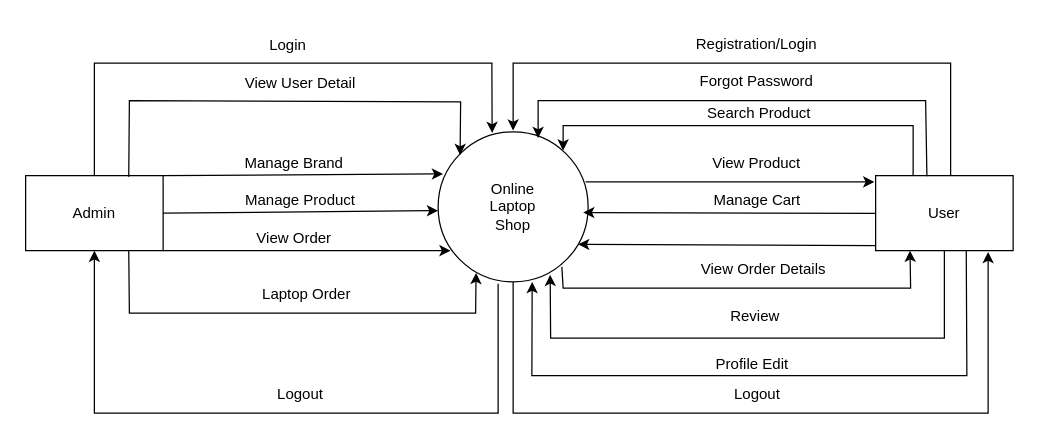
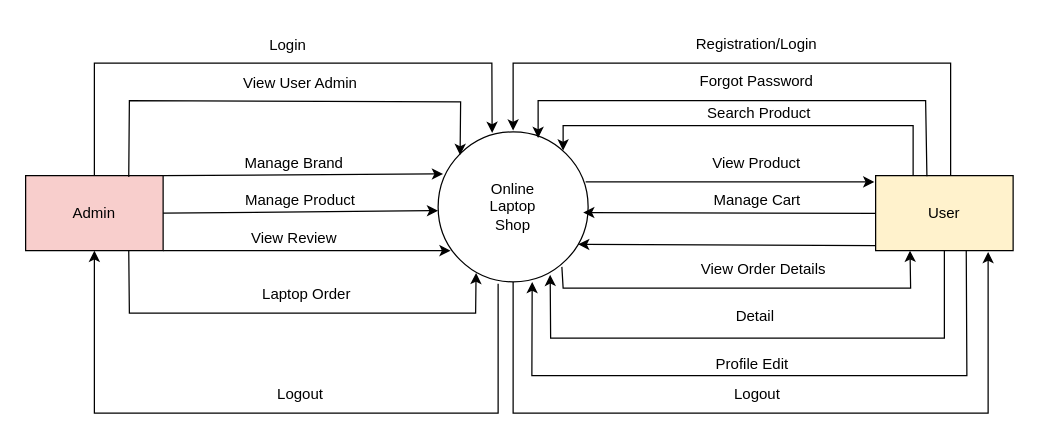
- <mxCell id="9" value="View User Detail" style="text;html=1;align=center;verticalAlign=middle;whiteSpace=wrap;rounded=0;" parent="1" vertex="1"><mxGeometry x="180" y="51" width="120" height="30" as="geometry" /></mxCell>
+ <mxCell id="9" value="View User Admin" style="text;html=1;align=center;verticalAlign=middle;whiteSpace=wrap;rounded=0;" parent="1" vertex="1"><mxGeometry x="180" y="51" width="120" height="30" as="geometry" /></mxCell>
- <mxCell id="2" value="Admin" style="html=1;whiteSpace=wrap;" parent="1" vertex="1"><mxGeometry x="20" y="140" width="110" height="60" as="geometry" /></mxCell>
+ <mxCell id="2" value="Admin" style="html=1;whiteSpace=wrap;fillColor=#f8cecc;" parent="1" vertex="1"><mxGeometry x="20" y="140" width="110" height="60" as="geometry" /></mxCell>
- <mxCell id="3" value="User" style="html=1;whiteSpace=wrap;" parent="1" vertex="1"><mxGeometry x="700" y="140" width="110" height="60" as="geometry" /></mxCell>
+ <mxCell id="3" value="User" style="html=1;whiteSpace=wrap;fillColor=#fff2cc;" parent="1" vertex="1"><mxGeometry x="700" y="140" width="110" height="60" as="geometry" /></mxCell>
- <mxCell id="15" value="View Order" style="text;html=1;align=center;verticalAlign=middle;whiteSpace=wrap;rounded=0;" parent="1" vertex="1"><mxGeometry x="190" y="175" width="90" height="30" as="geometry" /></mxCell>
+ <mxCell id="15" value="View Review" style="text;html=1;align=center;verticalAlign=middle;whiteSpace=wrap;rounded=0;" parent="1" vertex="1"><mxGeometry x="190" y="175" width="90" height="30" as="geometry" /></mxCell>
- <mxCell id="29" value="Review&amp;nbsp;" style="text;html=1;align=center;verticalAlign=middle;resizable=0;points=[];autosize=1;strokeColor=none;fillColor=none;" parent="1" vertex="1"><mxGeometry x="570" y="238" width="70" height="30" as="geometry" /></mxCell>
+ <mxCell id="29" value="Detail&amp;nbsp;" style="text;html=1;align=center;verticalAlign=middle;resizable=0;points=[];autosize=1;strokeColor=none;fillColor=none;" parent="1" vertex="1"><mxGeometry x="570" y="238" width="70" height="30" as="geometry" /></mxCell>
